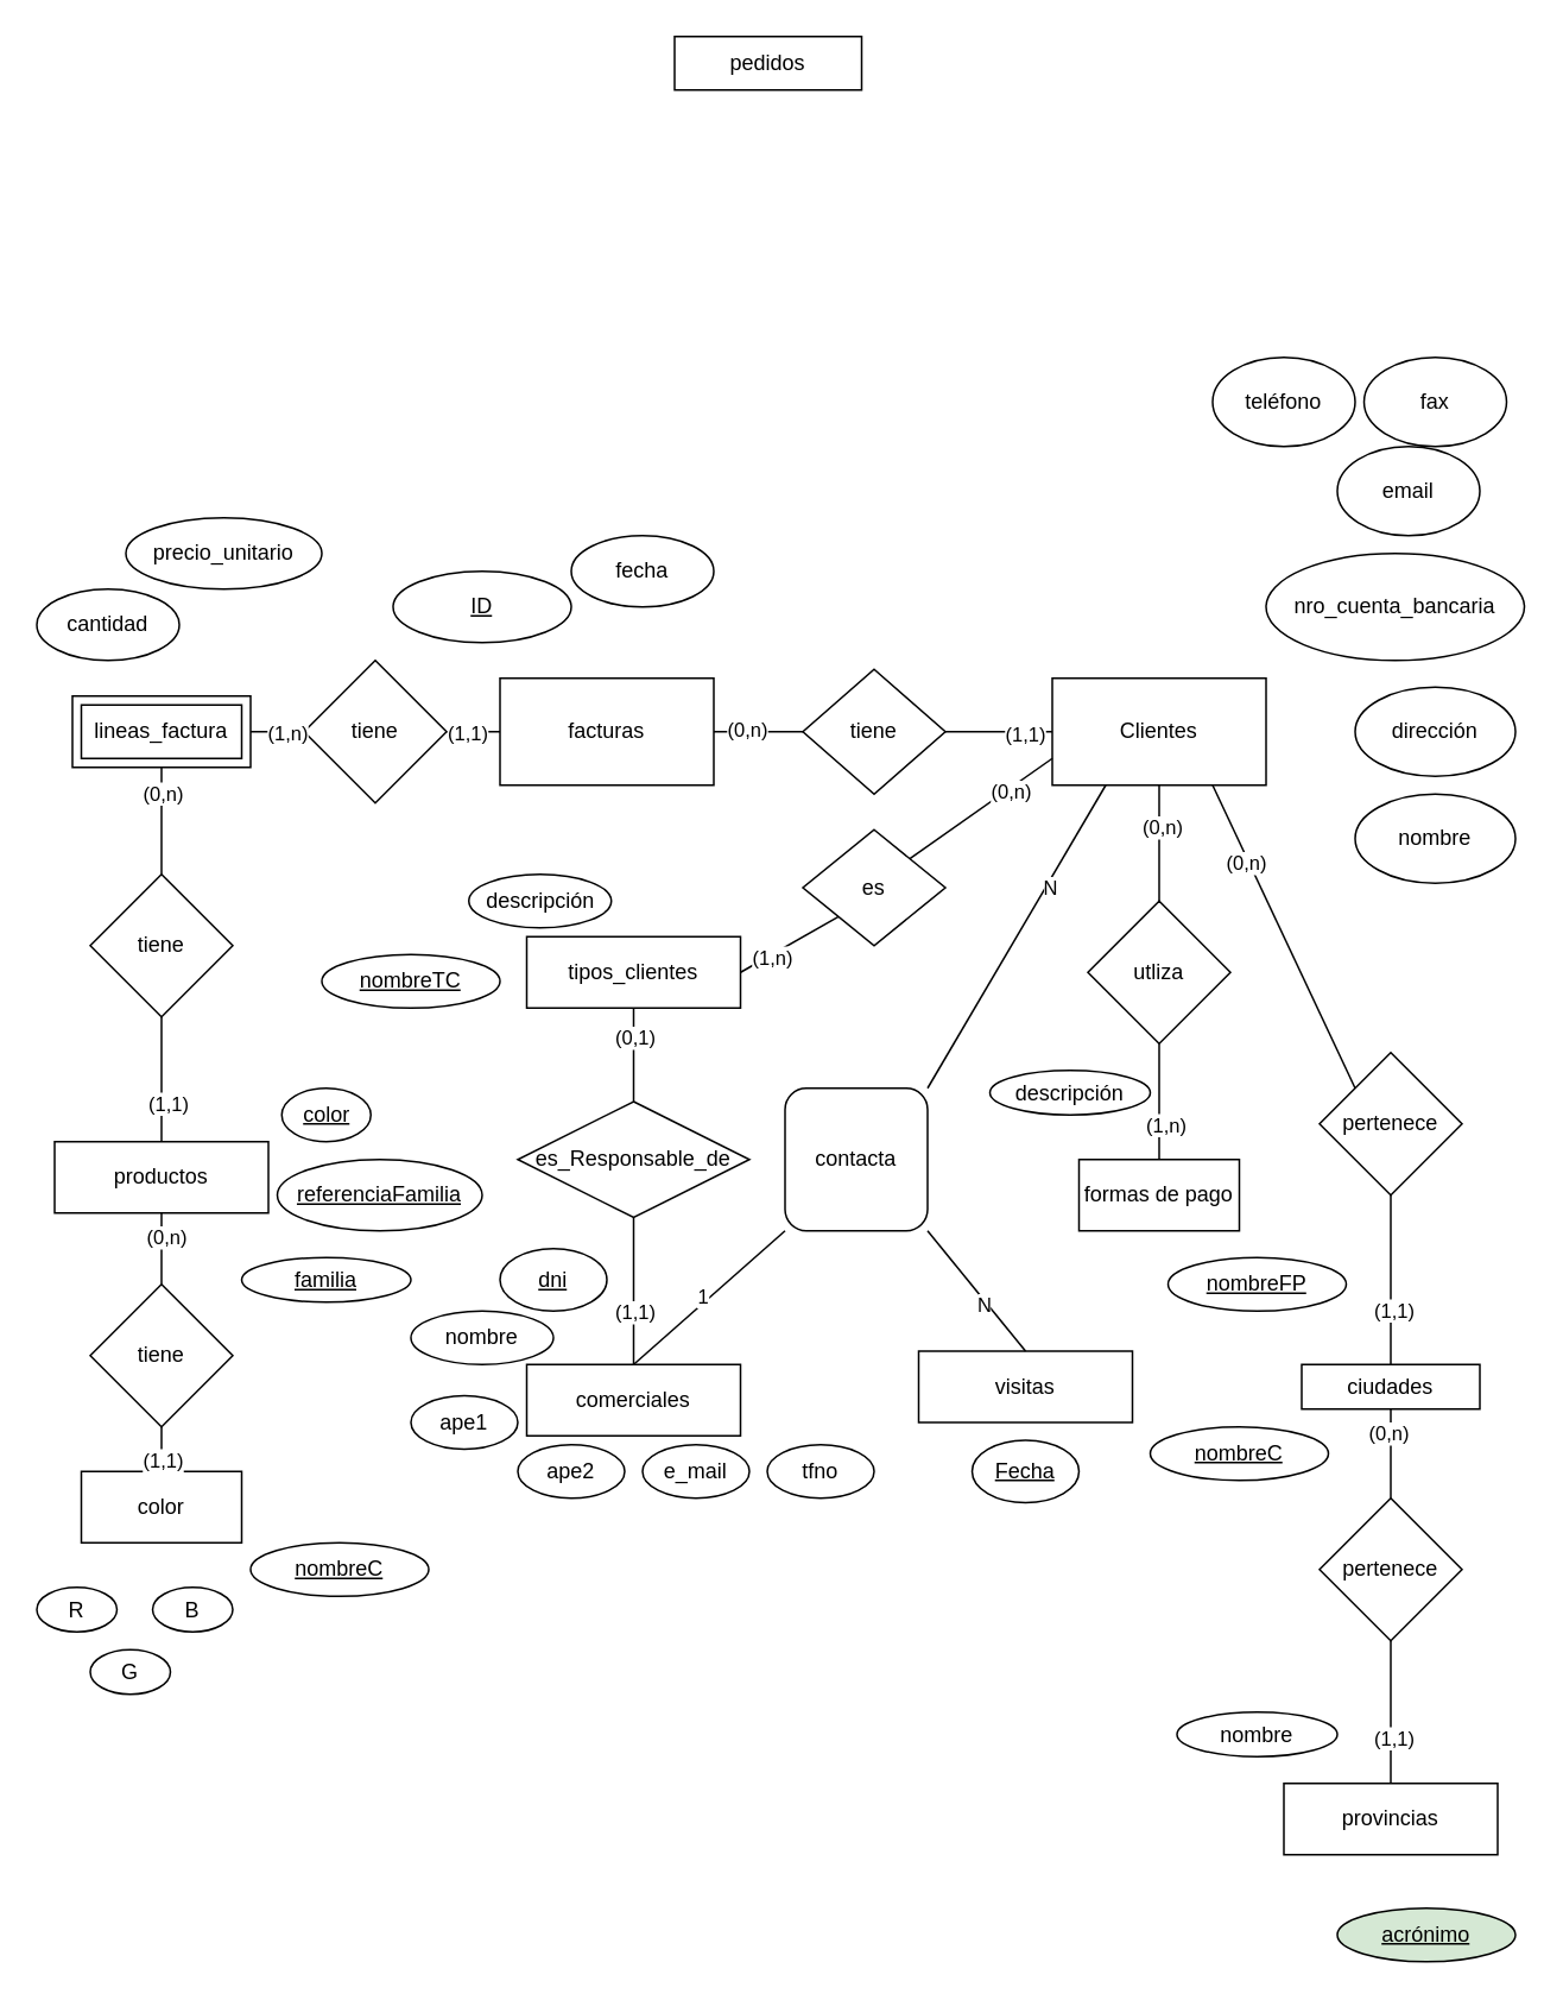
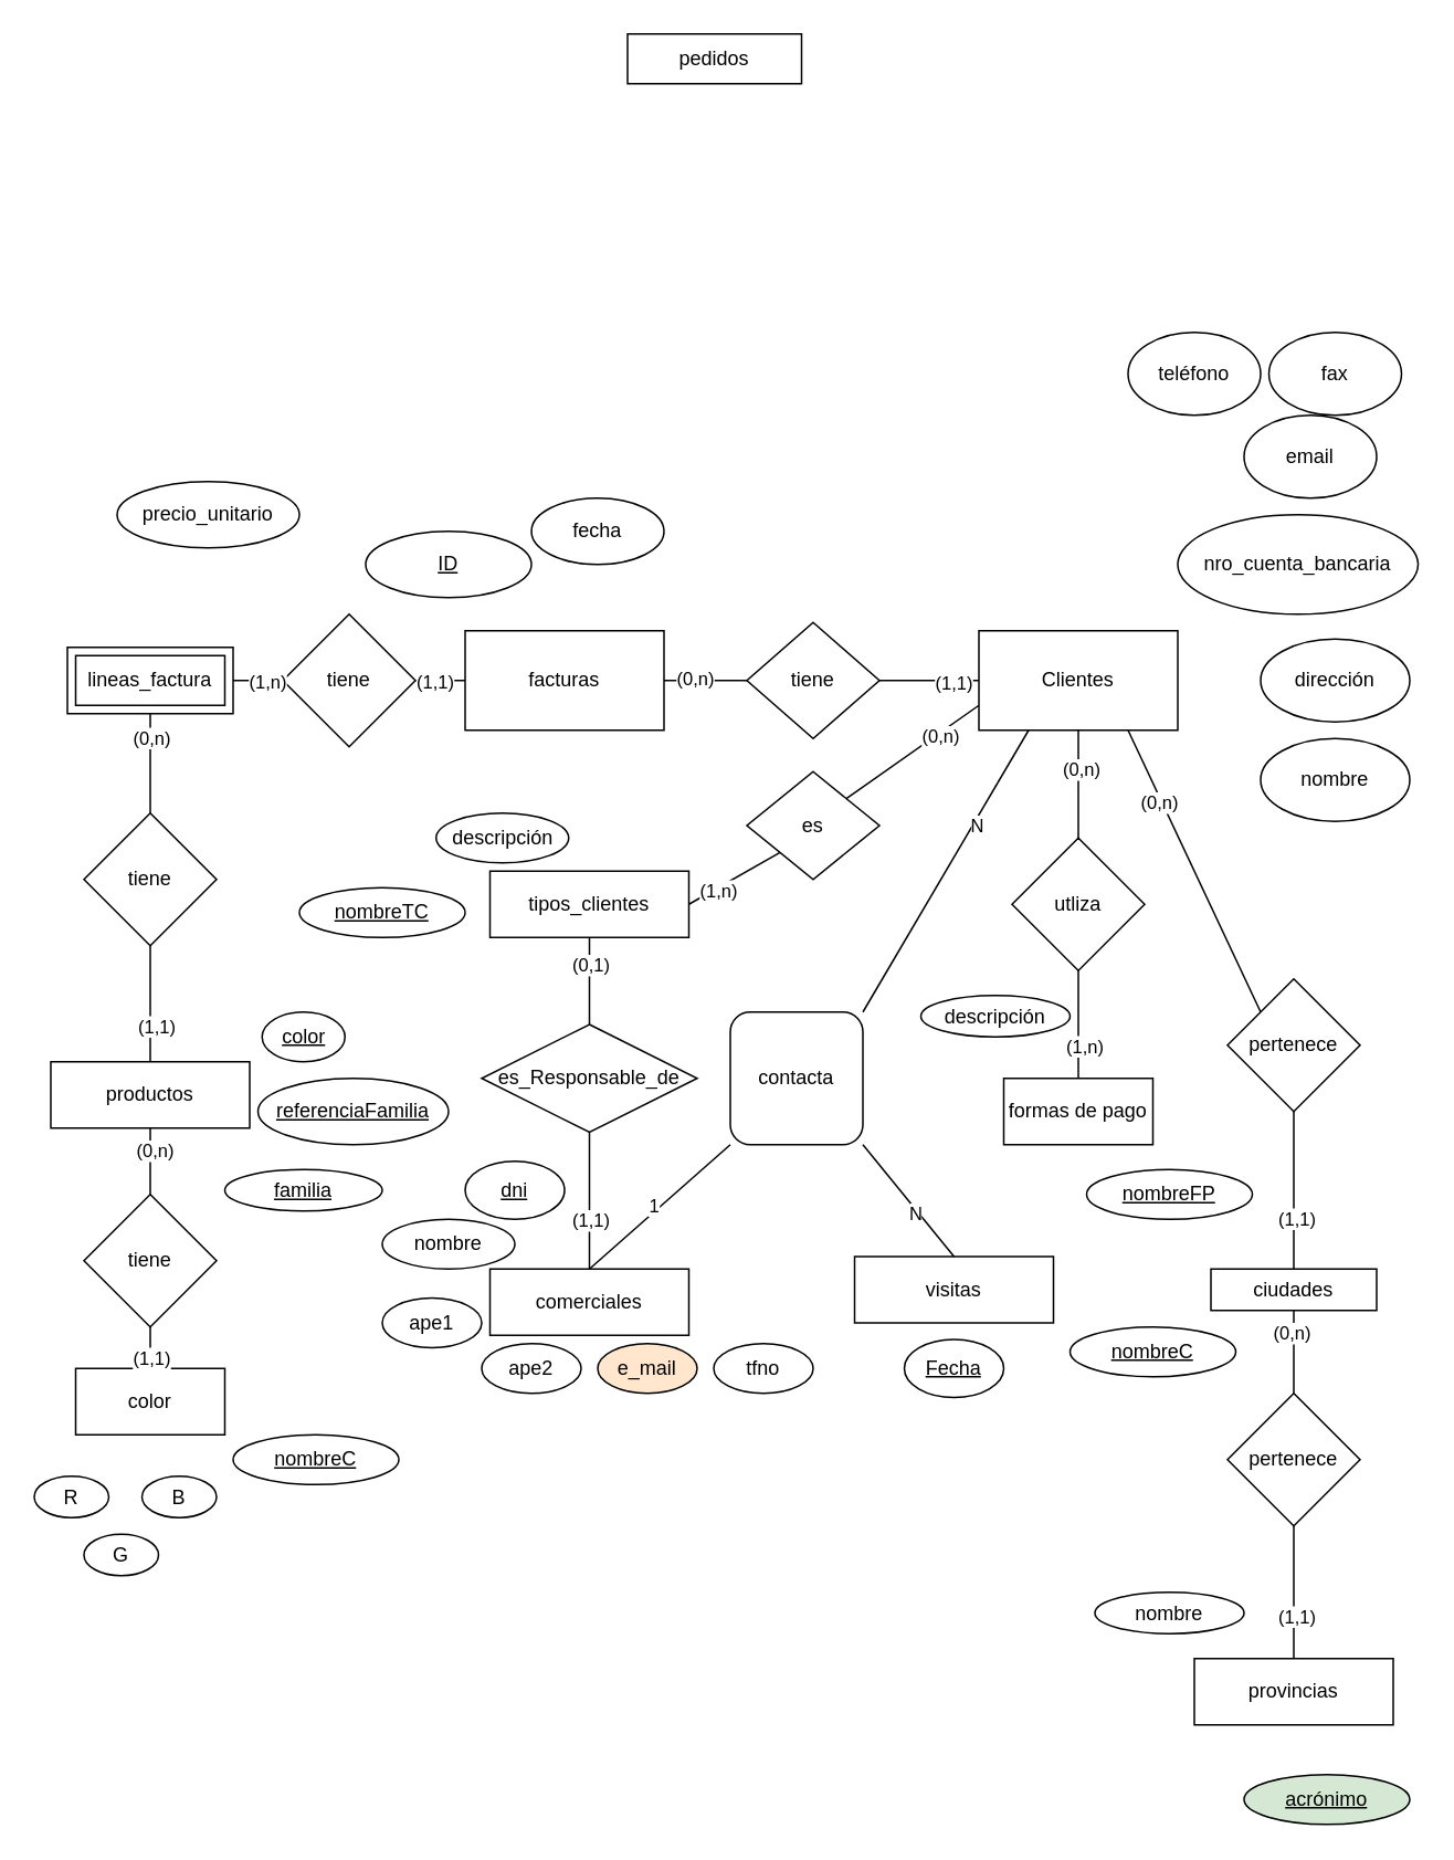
- <mxCell id="33" value="cantidad" style="ellipse;whiteSpace=wrap;html=1;" vertex="1" parent="1"><mxGeometry x="20" y="330" width="80" height="40" as="geometry" /></mxCell>
- <mxCell id="86" value="e_mail" style="ellipse;whiteSpace=wrap;html=1;" vertex="1" parent="1"><mxGeometry x="360" y="810" width="60" height="30" as="geometry" /></mxCell>
+ <mxCell id="86" value="e_mail" style="ellipse;whiteSpace=wrap;html=1;fillColor=#ffe6cc;" vertex="1" parent="1"><mxGeometry x="360" y="810" width="60" height="30" as="geometry" /></mxCell>
